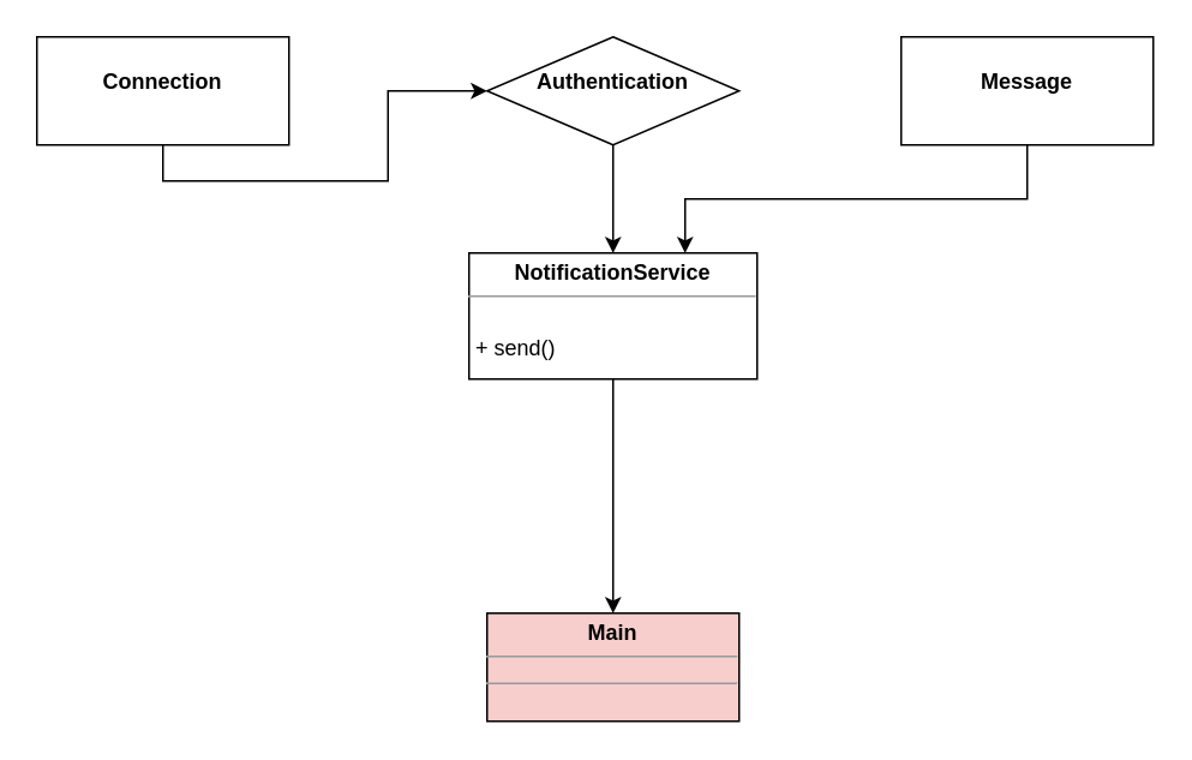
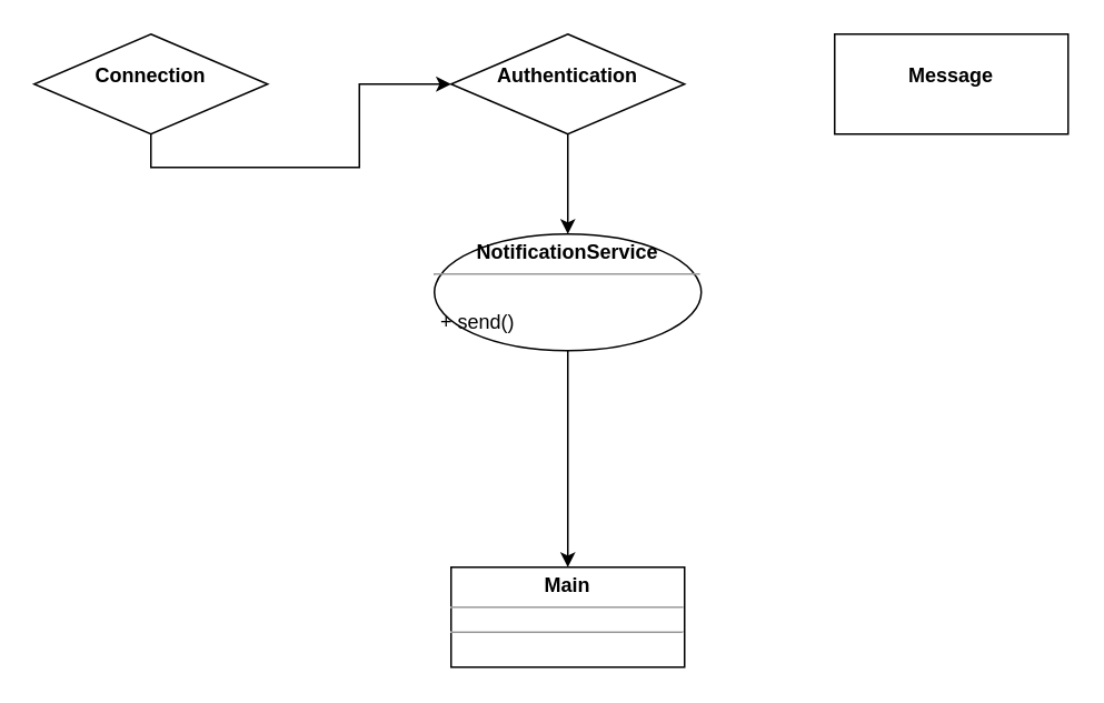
- <mxCell id="6" value="&lt;p style=&quot;margin: 0px ; margin-top: 4px ; text-align: center&quot;&gt;&lt;br&gt;&lt;b&gt;Connection&lt;/b&gt;&lt;/p&gt;" style="verticalAlign=top;align=left;overflow=fill;fontSize=12;fontFamily=Helvetica;html=1;" vertex="1" parent="1"><mxGeometry x="20" y="20" width="140" height="60" as="geometry" /></mxCell>
+ <mxCell id="6" value="&lt;p style=&quot;margin: 0px ; margin-top: 4px ; text-align: center&quot;&gt;&lt;br&gt;&lt;b&gt;Connection&lt;/b&gt;&lt;/p&gt;" style="rhombus;verticalAlign=top;align=left;overflow=fill;fontSize=12;fontFamily=Helvetica;html=1;" vertex="1" parent="1"><mxGeometry x="20" y="20" width="140" height="60" as="geometry" /></mxCell>
- <mxCell id="9" style="edgeStyle=orthogonalEdgeStyle;rounded=0;orthogonalLoop=1;jettySize=auto;html=1;exitX=0.5;exitY=1;exitDx=0;exitDy=0;entryX=0.75;entryY=0;entryDx=0;entryDy=0;" edge="1" parent="1" source="10" target="3"><mxGeometry relative="1" as="geometry" /></mxCell>
- <mxCell id="3" value="&lt;p style=&quot;margin: 0px ; margin-top: 4px ; text-align: center&quot;&gt;&lt;b&gt;NotificationService&lt;/b&gt;&lt;/p&gt;&lt;hr size=&quot;1&quot;&gt;&lt;p style=&quot;margin: 0px ; margin-left: 4px&quot;&gt;&lt;br&gt;&lt;/p&gt;&lt;p style=&quot;margin: 0px ; margin-left: 4px&quot;&gt;+ send()&lt;/p&gt;" style="verticalAlign=top;align=left;overflow=fill;fontSize=12;fontFamily=Helvetica;html=1;" vertex="1" parent="1"><mxGeometry x="260" y="140" width="160" height="70" as="geometry" /></mxCell>
+ <mxCell id="3" value="&lt;p style=&quot;margin: 0px ; margin-top: 4px ; text-align: center&quot;&gt;&lt;b&gt;NotificationService&lt;/b&gt;&lt;/p&gt;&lt;hr size=&quot;1&quot;&gt;&lt;p style=&quot;margin: 0px ; margin-left: 4px&quot;&gt;&lt;br&gt;&lt;/p&gt;&lt;p style=&quot;margin: 0px ; margin-left: 4px&quot;&gt;+ send()&lt;/p&gt;" style="ellipse;verticalAlign=top;align=left;overflow=fill;fontSize=12;fontFamily=Helvetica;html=1;" vertex="1" parent="1"><mxGeometry x="260" y="140" width="160" height="70" as="geometry" /></mxCell>
- <mxCell id="4" value="&lt;p style=&quot;margin: 0px ; margin-top: 4px ; text-align: center&quot;&gt;&lt;b&gt;Main&lt;/b&gt;&lt;/p&gt;&lt;hr size=&quot;1&quot;&gt;&lt;div style=&quot;height: 2px&quot;&gt;&lt;/div&gt;&lt;hr size=&quot;1&quot;&gt;&lt;div style=&quot;height: 2px&quot;&gt;&lt;/div&gt;" style="verticalAlign=top;align=left;overflow=fill;fontSize=12;fontFamily=Helvetica;html=1;fillColor=#f8cecc;" vertex="1" parent="1"><mxGeometry x="270" y="340" width="140" height="60" as="geometry" /></mxCell>
+ <mxCell id="4" value="&lt;p style=&quot;margin: 0px ; margin-top: 4px ; text-align: center&quot;&gt;&lt;b&gt;Main&lt;/b&gt;&lt;/p&gt;&lt;hr size=&quot;1&quot;&gt;&lt;div style=&quot;height: 2px&quot;&gt;&lt;/div&gt;&lt;hr size=&quot;1&quot;&gt;&lt;div style=&quot;height: 2px&quot;&gt;&lt;/div&gt;" style="verticalAlign=top;align=left;overflow=fill;fontSize=12;fontFamily=Helvetica;html=1;" vertex="1" parent="1"><mxGeometry x="270" y="340" width="140" height="60" as="geometry" /></mxCell>
